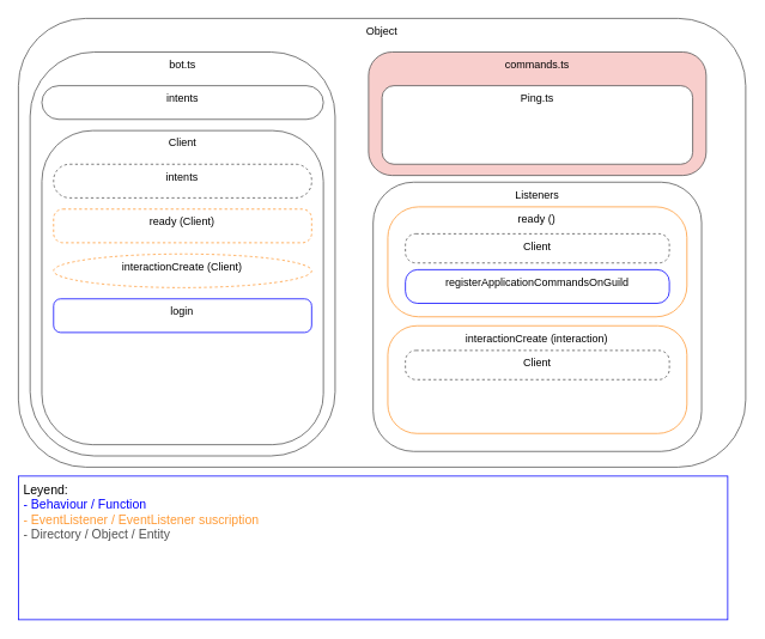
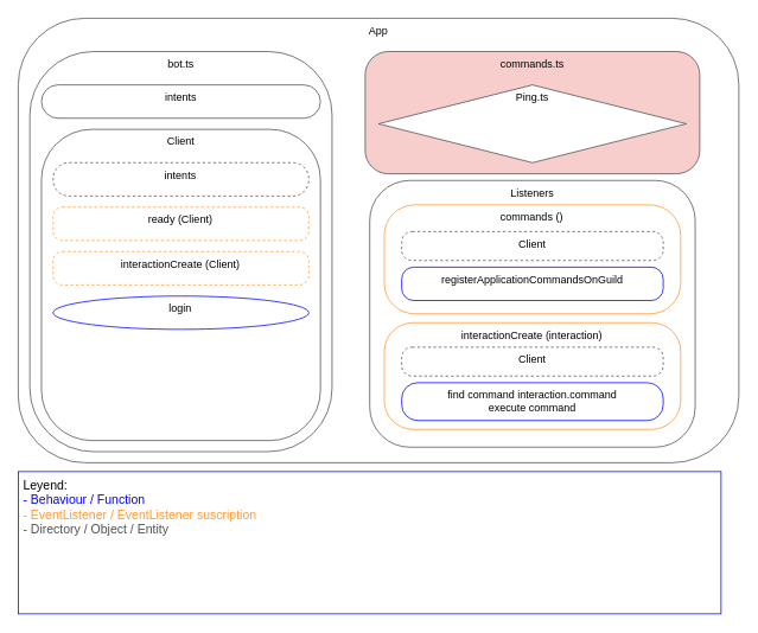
- <mxCell id="3" value="Object" style="rounded=1;whiteSpace=wrap;html=1;verticalAlign=top;strokeColor=#505050;container=0;" vertex="1" parent="2"><mxGeometry width="810" height="500.0" as="geometry" /></mxCell>
+ <mxCell id="3" value="App" style="rounded=1;whiteSpace=wrap;html=1;verticalAlign=top;strokeColor=#505050;container=0;" vertex="1" parent="2"><mxGeometry width="810" height="500.0" as="geometry" /></mxCell>
- <mxCell id="14" value="Ping.ts" style="rounded=1;whiteSpace=wrap;html=1;verticalAlign=top;strokeColor=#505050;container=0;" vertex="1" parent="12"><mxGeometry x="15.04" y="37.5" width="345.92" height="87.5" as="geometry" /></mxCell>
+ <mxCell id="14" value="Ping.ts" style="rhombus;whiteSpace=wrap;html=1;verticalAlign=top;strokeColor=#505050;container=0;" vertex="1" parent="12"><mxGeometry x="15.04" y="37.5" width="345.92" height="87.5" as="geometry" /></mxCell>
- <mxCell id="17" value="ready ()" style="rounded=1;whiteSpace=wrap;html=1;verticalAlign=top;arcSize=28;strokeColor=#FF9933;container=0;" vertex="1" parent="15"><mxGeometry x="16.33" y="27.5" width="333.15" height="122.5" as="geometry" /></mxCell>
+ <mxCell id="17" value="commands ()" style="rounded=1;whiteSpace=wrap;html=1;verticalAlign=top;arcSize=28;strokeColor=#FF9933;container=0;" vertex="1" parent="15"><mxGeometry x="16.33" y="27.5" width="333.15" height="122.5" as="geometry" /></mxCell>
- <mxCell id="10" value="interactionCreate (Client)" style="ellipse;whiteSpace=wrap;html=1;verticalAlign=top;arcSize=28;strokeColor=#FF9933;dashed=1;container=0;" vertex="1" parent="4"><mxGeometry x="26.129" y="225" width="287.419" height="37.5" as="geometry" /></mxCell>
+ <mxCell id="10" value="interactionCreate (Client)" style="rounded=1;whiteSpace=wrap;html=1;verticalAlign=top;arcSize=28;strokeColor=#FF9933;dashed=1;container=0;" vertex="1" parent="4"><mxGeometry x="26.129" y="225" width="287.419" height="37.5" as="geometry" /></mxCell>
- <mxCell id="11" value="login" style="rounded=1;whiteSpace=wrap;html=1;verticalAlign=top;arcSize=21;strokeColor=#0000FF;container=0;" vertex="1" parent="4"><mxGeometry x="26.129" y="275" width="287.419" height="37.5" as="geometry" /></mxCell>
+ <mxCell id="11" value="login" style="ellipse;whiteSpace=wrap;html=1;verticalAlign=top;arcSize=21;strokeColor=#0000FF;container=0;" vertex="1" parent="4"><mxGeometry x="26.129" y="275" width="287.419" height="37.5" as="geometry" /></mxCell>
+ <mxCell id="20" value="find command interaction.command&lt;br&gt;execute command" style="rounded=1;whiteSpace=wrap;html=1;verticalAlign=top;strokeColor=#0000FF;arcSize=42;container=0;" vertex="1" parent="15"><mxGeometry x="35.93" y="227.5" width="293.95" height="42.5" as="geometry" /></mxCell>
